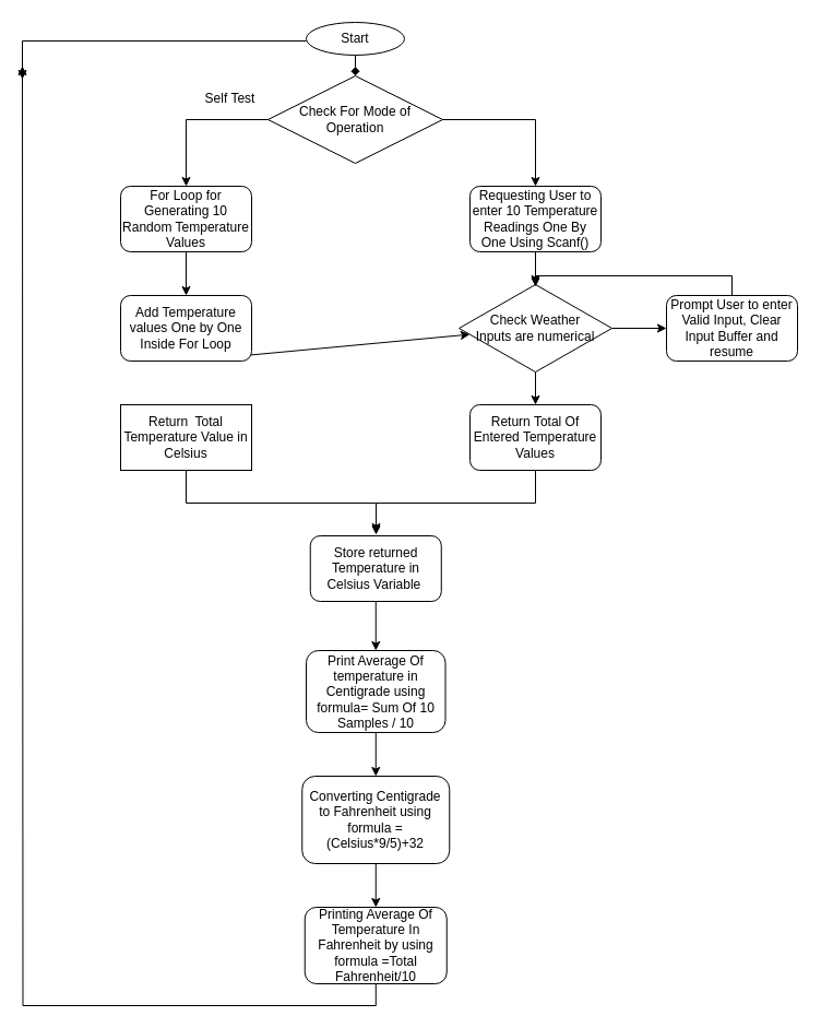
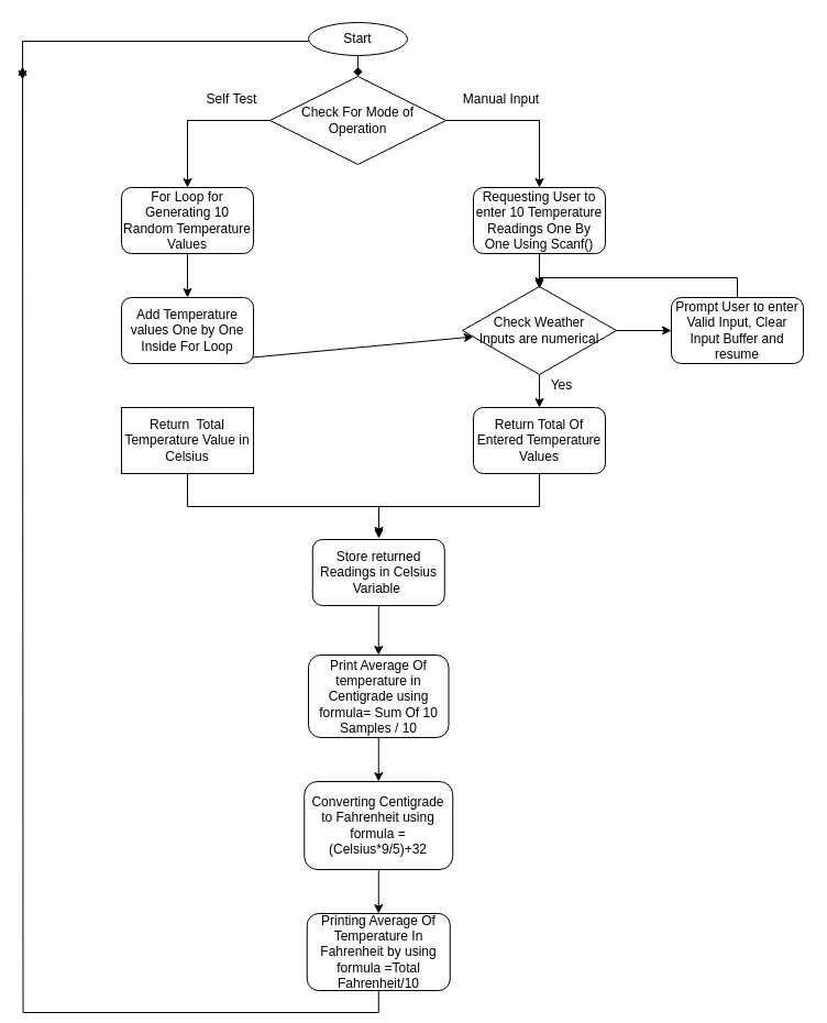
+ <mxCell id="17" value="Manual Input" style="text;html=1;align=center;verticalAlign=middle;resizable=0;points=[];autosize=1;" vertex="1" parent="1"><mxGeometry x="415" y="80" width="80" height="20" as="geometry" /></mxCell>
+ <mxCell id="23" value="Yes" style="text;html=1;align=center;verticalAlign=middle;resizable=0;points=[];autosize=1;" vertex="1" parent="1"><mxGeometry x="490" y="340" width="40" height="20" as="geometry" /></mxCell>
- <mxCell id="27" value="Store returned Temperature in Celsius Variable&amp;nbsp;" style="rounded=1;whiteSpace=wrap;html=1;" vertex="1" parent="1"><mxGeometry x="283.75" y="490" width="120" height="60" as="geometry" /></mxCell>
+ <mxCell id="27" value="Store returned Readings in Celsius Variable&amp;nbsp;" style="rounded=1;whiteSpace=wrap;html=1;" vertex="1" parent="1"><mxGeometry x="283.75" y="490" width="120" height="60" as="geometry" /></mxCell>
